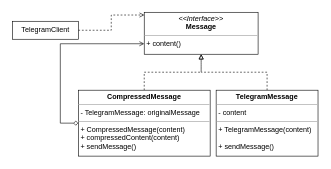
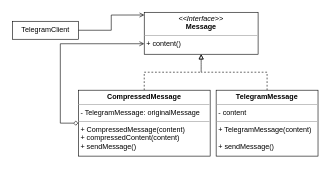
- <mxCell id="2" style="edgeStyle=orthogonalEdgeStyle;rounded=0;orthogonalLoop=1;jettySize=auto;html=1;entryX=0.001;entryY=0.065;entryDx=0;entryDy=0;entryPerimeter=0;endArrow=open;endFill=0;dashed=1;" edge="1" parent="1" source="3" target="4"><mxGeometry relative="1" as="geometry" /></mxCell>
+ <mxCell id="2" style="edgeStyle=orthogonalEdgeStyle;rounded=0;orthogonalLoop=1;jettySize=auto;html=1;entryX=0.001;entryY=0.065;entryDx=0;entryDy=0;entryPerimeter=0;endArrow=open;endFill=0;" edge="1" parent="1" source="3" target="4"><mxGeometry relative="1" as="geometry" /></mxCell>
